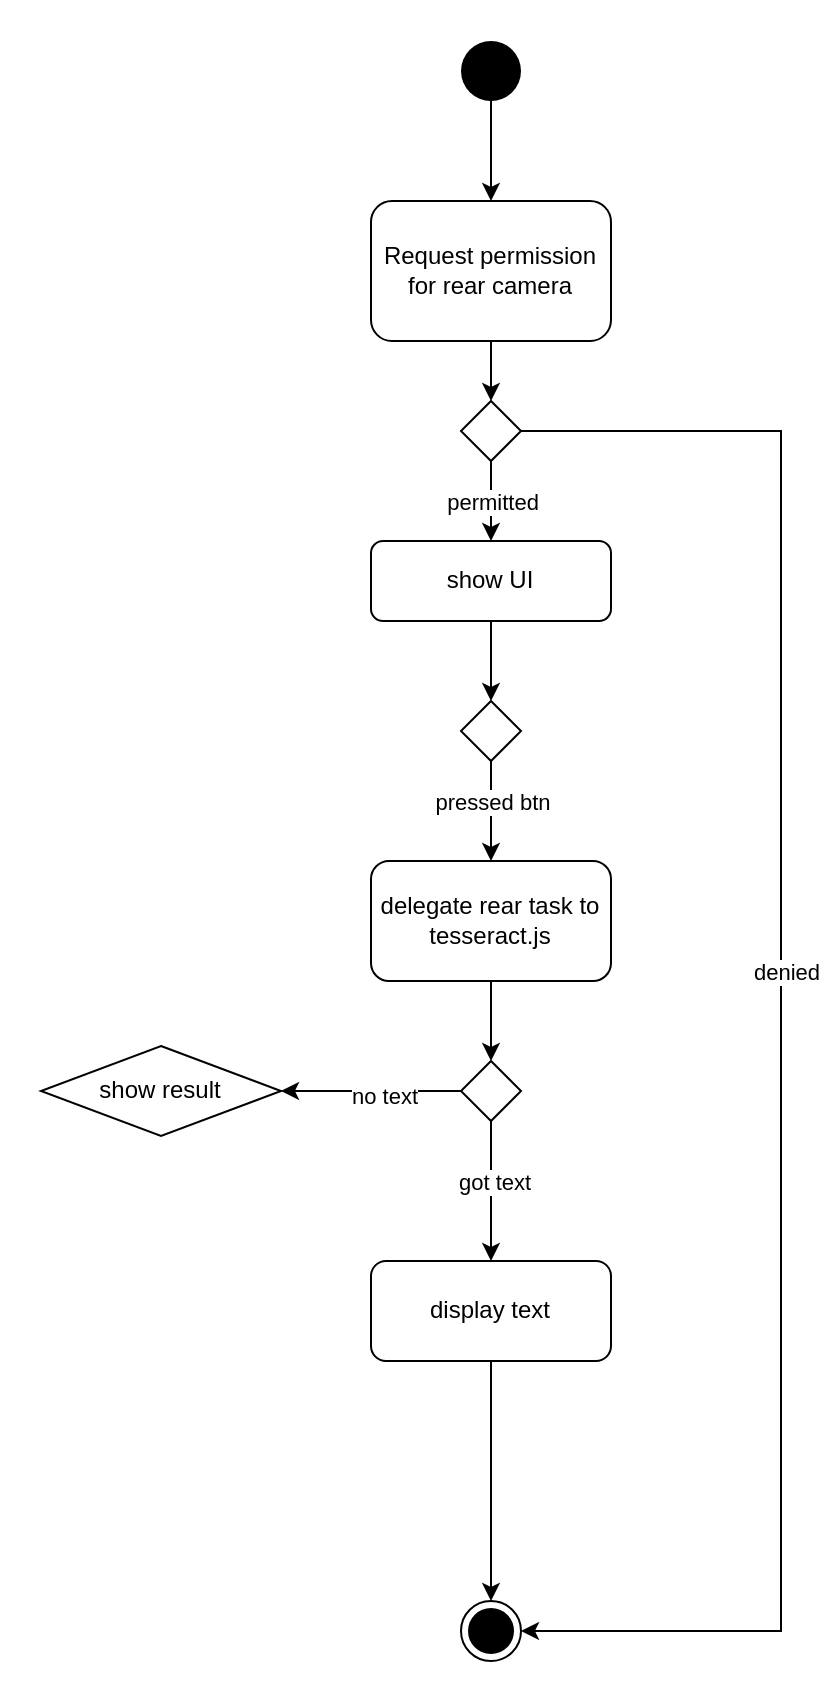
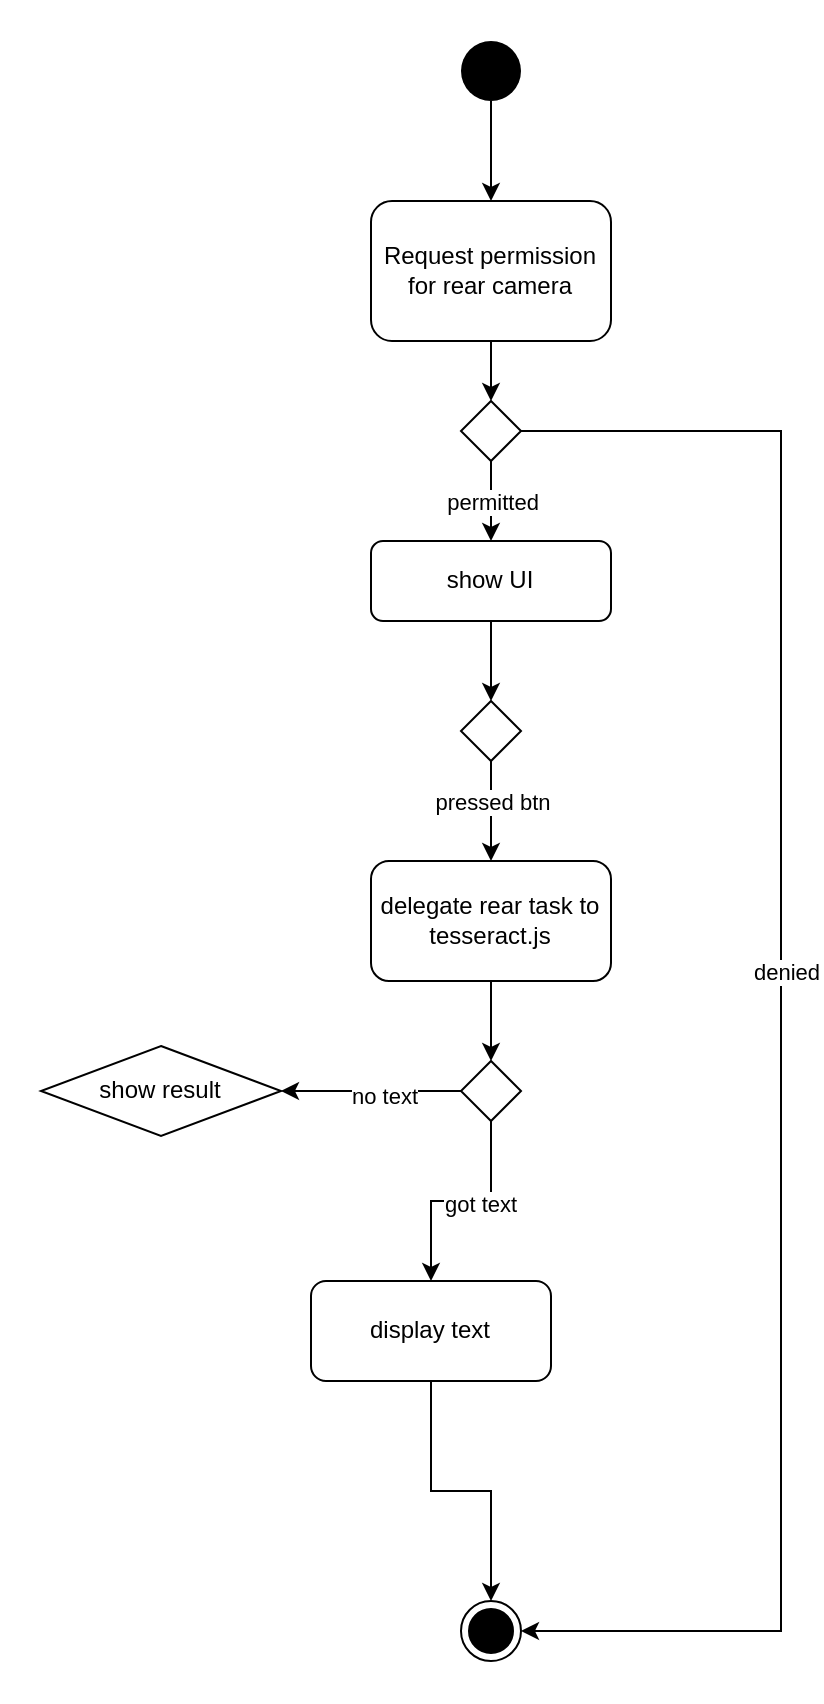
- <mxCell id="26" value="display text" style="rounded=1;whiteSpace=wrap;html=1;" parent="1" vertex="1"><mxGeometry x="185" y="630" width="120" height="50" as="geometry" /></mxCell>
+ <mxCell id="26" value="display text" style="rounded=1;whiteSpace=wrap;html=1;" parent="1" vertex="1"><mxGeometry x="155" y="640" width="120" height="50" as="geometry" /></mxCell>
